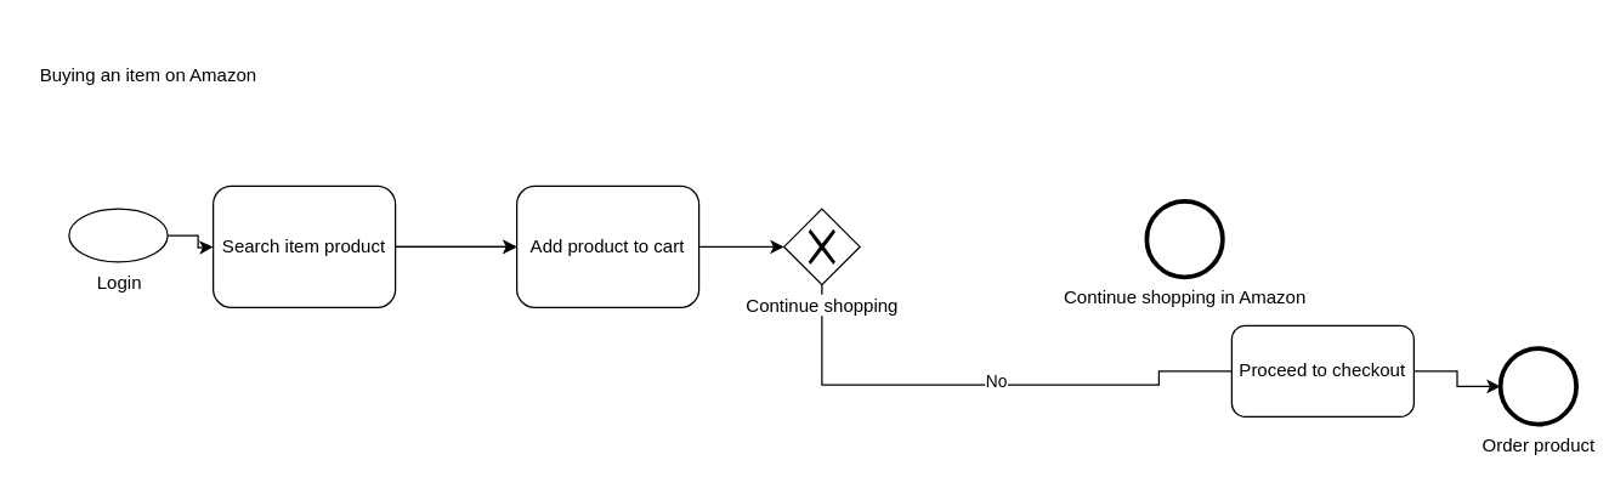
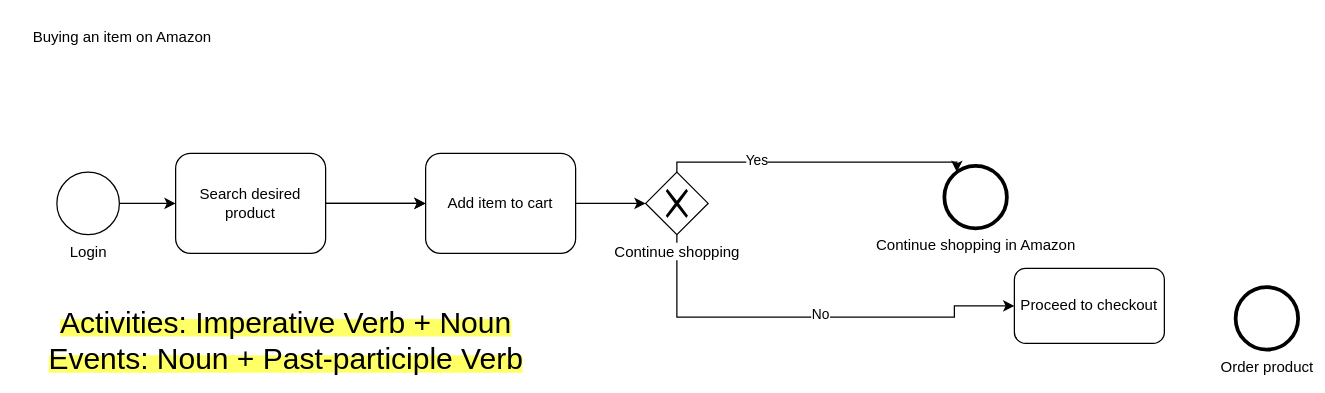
- <mxCell id="4" value="Buying an item on Amazon" style="text;html=1;align=center;verticalAlign=middle;resizable=0;points=[];autosize=1;" vertex="1" parent="1"><mxGeometry x="20" y="40" width="153" height="18" as="geometry" /></mxCell>
+ <mxCell id="4" value="Buying an item on Amazon" style="text;html=1;align=center;verticalAlign=middle;resizable=0;points=[];autosize=1;" vertex="1" parent="1"><mxGeometry x="20" y="20" width="153" height="18" as="geometry" /></mxCell>
+ <mxCell id="10" value="" style="edgeStyle=orthogonalEdgeStyle;rounded=0;orthogonalLoop=1;jettySize=auto;html=1;" edge="1" parent="1" source="14" target="15"><mxGeometry relative="1" as="geometry"><Array as="points"><mxPoint x="541" y="129" /><mxPoint x="765" y="129" /></Array></mxGeometry></mxCell>
+ <mxCell id="11" value="Yes" style="edgeLabel;html=1;align=center;verticalAlign=middle;resizable=0;points=[];" vertex="1" connectable="0" parent="10"><mxGeometry x="-0.406" y="2" relative="1" as="geometry"><mxPoint as="offset" /></mxGeometry></mxCell>
- <mxCell id="3" value="Login" style="shape=mxgraph.bpmn.shape;html=1;verticalLabelPosition=bottom;labelBackgroundColor=#ffffff;verticalAlign=top;align=center;perimeter=ellipsePerimeter;outlineConnect=0;outline=standard;symbol=general;" vertex="1" parent="1"><mxGeometry x="45" y="137" width="65" height="35" as="geometry" /></mxCell>
+ <mxCell id="3" value="Login" style="shape=mxgraph.bpmn.shape;html=1;verticalLabelPosition=bottom;labelBackgroundColor=#ffffff;verticalAlign=top;align=center;perimeter=ellipsePerimeter;outlineConnect=0;outline=standard;symbol=general;" vertex="1" parent="1"><mxGeometry x="45" y="137" width="50" height="50" as="geometry" /></mxCell>
- <mxCell id="7" value="Search item product" style="shape=ext;rounded=1;html=1;whiteSpace=wrap;" vertex="1" parent="1"><mxGeometry x="140" y="122" width="120" height="80" as="geometry" /></mxCell>
+ <mxCell id="7" value="Search desired product" style="shape=ext;rounded=1;html=1;whiteSpace=wrap;" vertex="1" parent="1"><mxGeometry x="140" y="122" width="120" height="80" as="geometry" /></mxCell>
- <mxCell id="9" value="Add product to cart" style="shape=ext;rounded=1;html=1;whiteSpace=wrap;" vertex="1" parent="1"><mxGeometry x="340" y="122" width="120" height="80" as="geometry" /></mxCell>
+ <mxCell id="9" value="Add item to cart" style="shape=ext;rounded=1;html=1;whiteSpace=wrap;" vertex="1" parent="1"><mxGeometry x="340" y="122" width="120" height="80" as="geometry" /></mxCell>
- <mxCell id="12" value="" style="edgeStyle=orthogonalEdgeStyle;rounded=0;orthogonalLoop=1;jettySize=auto;html=1;endArrow=none;" edge="1" parent="1" source="14" target="18"><mxGeometry relative="1" as="geometry"><Array as="points"><mxPoint x="541" y="253" /><mxPoint x="763" y="253" /></Array></mxGeometry></mxCell>
+ <mxCell id="12" value="" style="edgeStyle=orthogonalEdgeStyle;rounded=0;orthogonalLoop=1;jettySize=auto;html=1;" edge="1" parent="1" source="14" target="18"><mxGeometry relative="1" as="geometry"><Array as="points"><mxPoint x="541" y="253" /><mxPoint x="763" y="253" /></Array></mxGeometry></mxCell>
- <mxCell id="17" value="" style="edgeStyle=orthogonalEdgeStyle;rounded=0;orthogonalLoop=1;jettySize=auto;html=1;" edge="1" parent="1" source="18" target="16"><mxGeometry relative="1" as="geometry" /></mxCell>
+ <mxCell id="19" value="&lt;span style=&quot;background-color: rgb(255 , 255 , 102)&quot;&gt;&lt;font style=&quot;font-size: 24px&quot;&gt;Activities: Imperative Verb + Noun&lt;br&gt;Events: Noun + Past-participle Verb&lt;/font&gt;&lt;/span&gt;" style="text;html=1;align=center;verticalAlign=middle;resizable=0;points=[];autosize=1;" vertex="1" parent="1"><mxGeometry x="33" y="252" width="390" height="40" as="geometry" /></mxCell>
